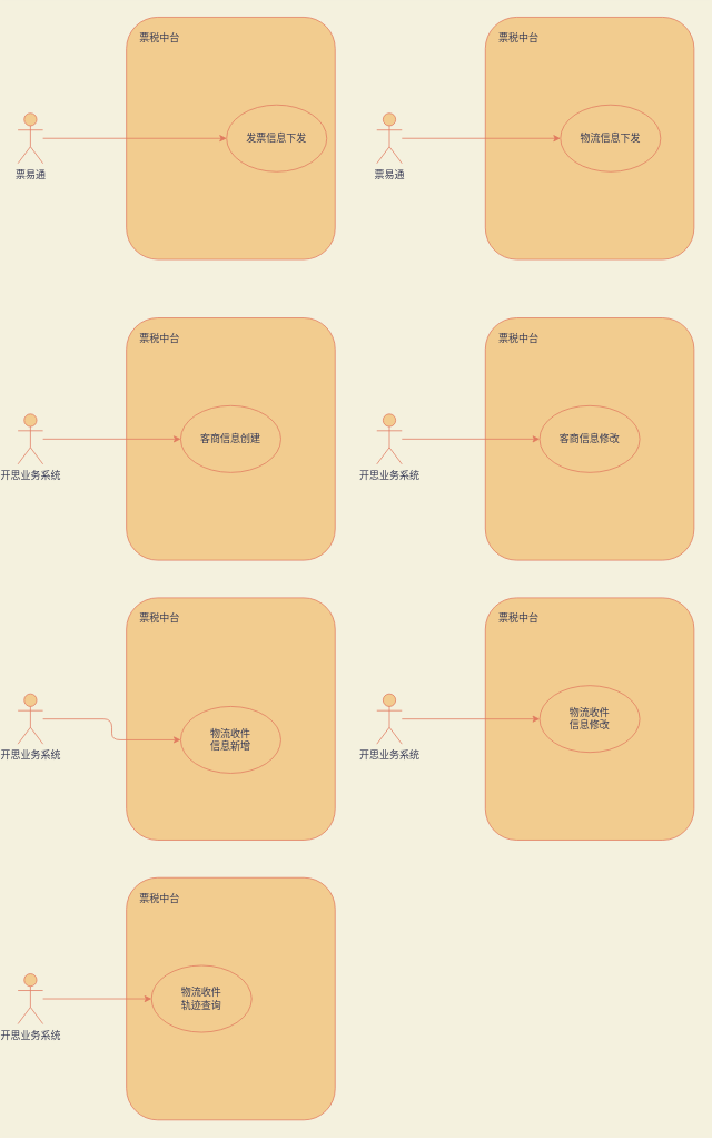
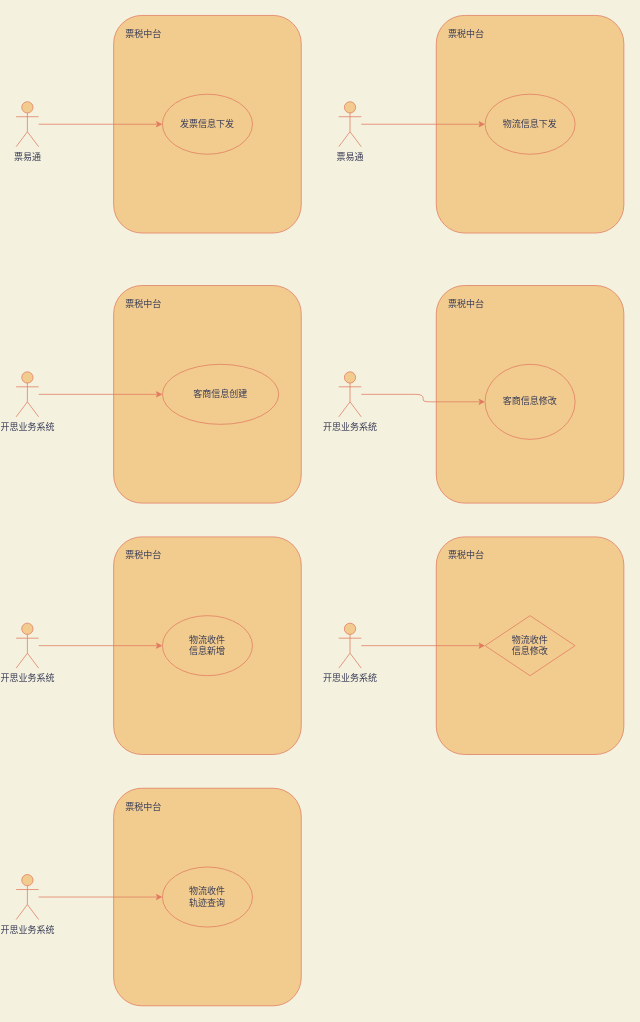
- <mxCell id="3" value="发票信息下发" style="ellipse;whiteSpace=wrap;html=1;fillColor=#F2CC8F;strokeColor=#E07A5F;fontColor=#393C56;rounded=1;" parent="1" vertex="1"><mxGeometry x="270" y="125" width="120" height="80" as="geometry" /></mxCell>
+ <mxCell id="3" value="发票信息下发" style="ellipse;whiteSpace=wrap;html=1;fillColor=#F2CC8F;strokeColor=#E07A5F;fontColor=#393C56;rounded=1;" parent="1" vertex="1"><mxGeometry x="215" y="125" width="120" height="80" as="geometry" /></mxCell>
- <mxCell id="8" value="物流信息下发" style="ellipse;whiteSpace=wrap;html=1;fillColor=#F2CC8F;strokeColor=#E07A5F;fontColor=#393C56;rounded=1;" parent="1" vertex="1"><mxGeometry x="670" y="125" width="120" height="80" as="geometry" /></mxCell>
+ <mxCell id="8" value="物流信息下发" style="ellipse;whiteSpace=wrap;html=1;fillColor=#F2CC8F;strokeColor=#E07A5F;fontColor=#393C56;rounded=1;" parent="1" vertex="1"><mxGeometry x="645" y="125" width="120" height="80" as="geometry" /></mxCell>
- <mxCell id="13" value="客商信息创建" style="ellipse;whiteSpace=wrap;html=1;fillColor=#F2CC8F;strokeColor=#E07A5F;fontColor=#393C56;rounded=1;" parent="1" vertex="1"><mxGeometry x="215" y="485" width="120" height="80" as="geometry" /></mxCell>
+ <mxCell id="13" value="客商信息创建" style="ellipse;whiteSpace=wrap;html=1;fillColor=#F2CC8F;strokeColor=#E07A5F;fontColor=#393C56;rounded=1;" parent="1" vertex="1"><mxGeometry x="215" y="485" width="155" height="80" as="geometry" /></mxCell>
- <mxCell id="18" value="客商信息修改" style="ellipse;whiteSpace=wrap;html=1;fillColor=#F2CC8F;strokeColor=#E07A5F;fontColor=#393C56;rounded=1;" parent="1" vertex="1"><mxGeometry x="645" y="485" width="120" height="80" as="geometry" /></mxCell>
+ <mxCell id="18" value="客商信息修改" style="ellipse;whiteSpace=wrap;html=1;fillColor=#F2CC8F;strokeColor=#E07A5F;fontColor=#393C56;rounded=1;" parent="1" vertex="1"><mxGeometry x="645" y="485" width="120" height="100" as="geometry" /></mxCell>
- <mxCell id="28" value="物流收件&lt;br&gt;信息修改" style="ellipse;whiteSpace=wrap;html=1;fillColor=#F2CC8F;strokeColor=#E07A5F;fontColor=#393C56;rounded=1;" parent="1" vertex="1"><mxGeometry x="645" y="820" width="120" height="80" as="geometry" /></mxCell>
+ <mxCell id="28" value="物流收件&lt;br&gt;信息修改" style="rhombus;whiteSpace=wrap;html=1;fillColor=#F2CC8F;strokeColor=#E07A5F;fontColor=#393C56;" parent="1" vertex="1"><mxGeometry x="645" y="820" width="120" height="80" as="geometry" /></mxCell>
- <mxCell id="23" value="物流收件&lt;br&gt;信息新增" style="ellipse;whiteSpace=wrap;html=1;fillColor=#F2CC8F;strokeColor=#E07A5F;fontColor=#393C56;rounded=1;" parent="1" vertex="1"><mxGeometry x="215" y="845" width="120" height="80" as="geometry" /></mxCell>
+ <mxCell id="23" value="物流收件&lt;br&gt;信息新增" style="ellipse;whiteSpace=wrap;html=1;fillColor=#F2CC8F;strokeColor=#E07A5F;fontColor=#393C56;rounded=1;" parent="1" vertex="1"><mxGeometry x="215" y="820" width="120" height="80" as="geometry" /></mxCell>
- <mxCell id="33" value="物流收件&lt;br&gt;轨迹查询" style="ellipse;whiteSpace=wrap;html=1;fillColor=#F2CC8F;strokeColor=#E07A5F;fontColor=#393C56;rounded=1;" parent="1" vertex="1"><mxGeometry x="180" y="1155" width="120" height="80" as="geometry" /></mxCell>
+ <mxCell id="33" value="物流收件&lt;br&gt;轨迹查询" style="ellipse;whiteSpace=wrap;html=1;fillColor=#F2CC8F;strokeColor=#E07A5F;fontColor=#393C56;rounded=1;" parent="1" vertex="1"><mxGeometry x="215" y="1155" width="120" height="80" as="geometry" /></mxCell>
